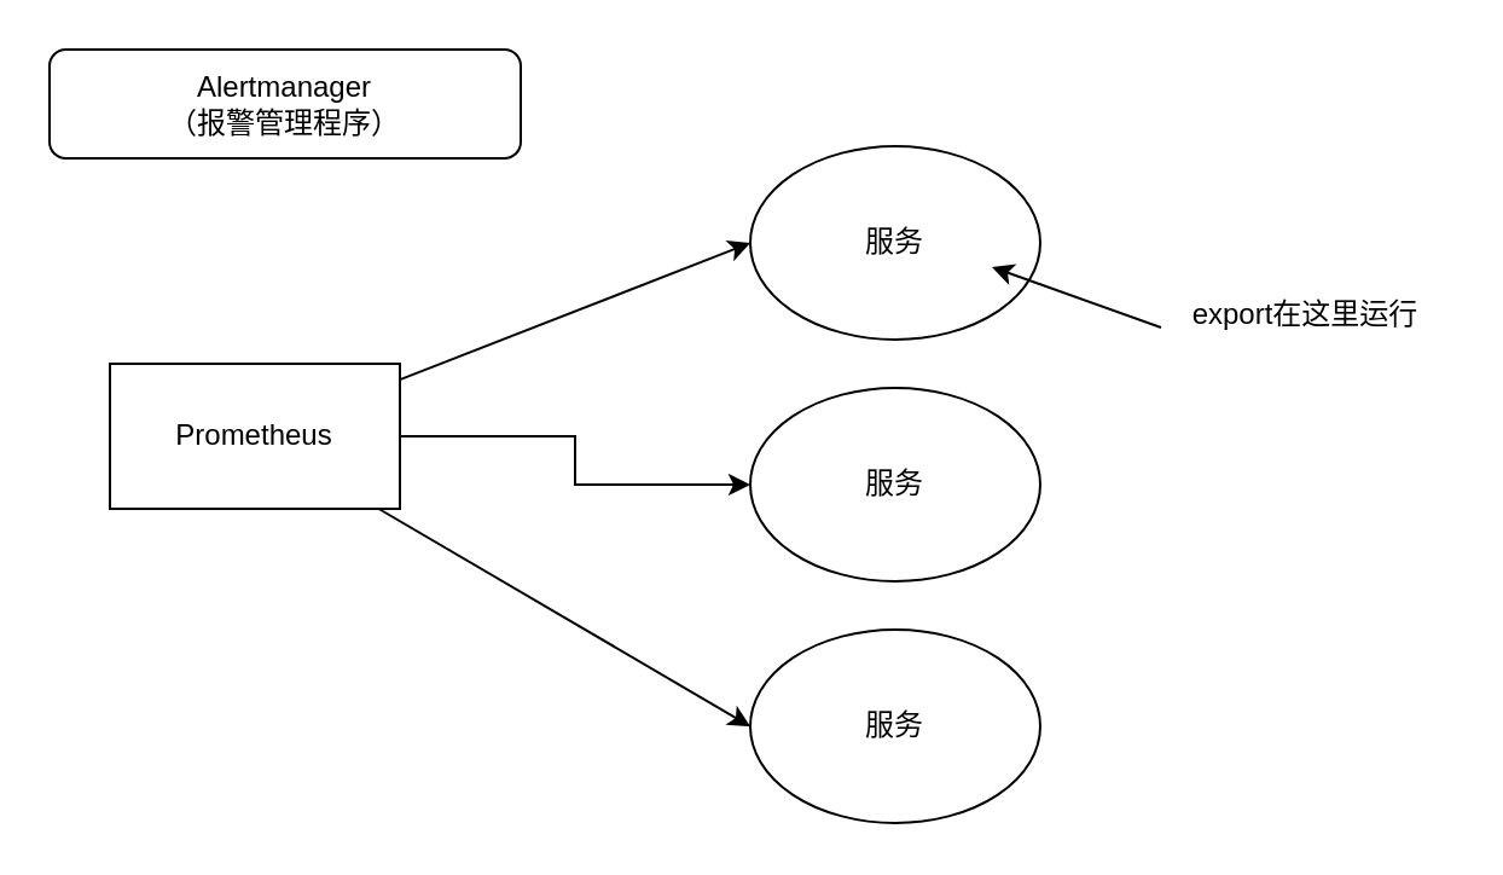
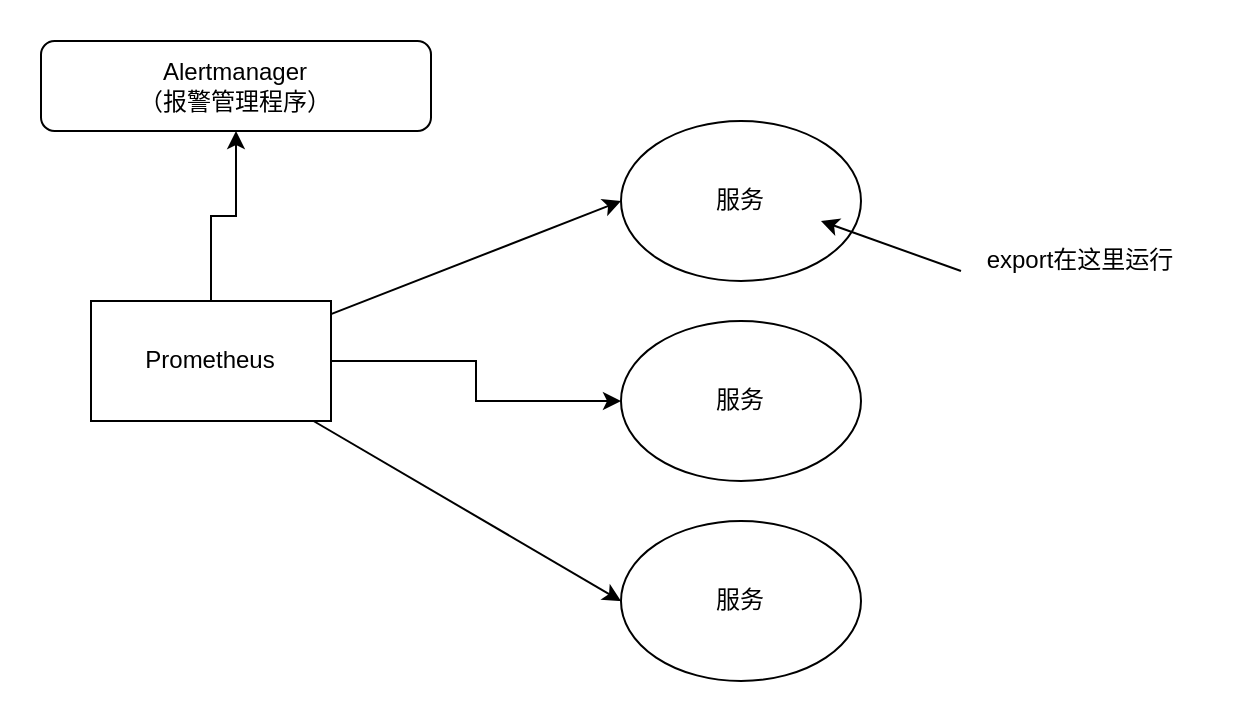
+ <mxCell id="3" style="edgeStyle=orthogonalEdgeStyle;rounded=0;orthogonalLoop=1;jettySize=auto;html=1;entryX=0.5;entryY=1;entryDx=0;entryDy=0;" edge="1" parent="1" source="7" target="2"><mxGeometry relative="1" as="geometry" /></mxCell>
